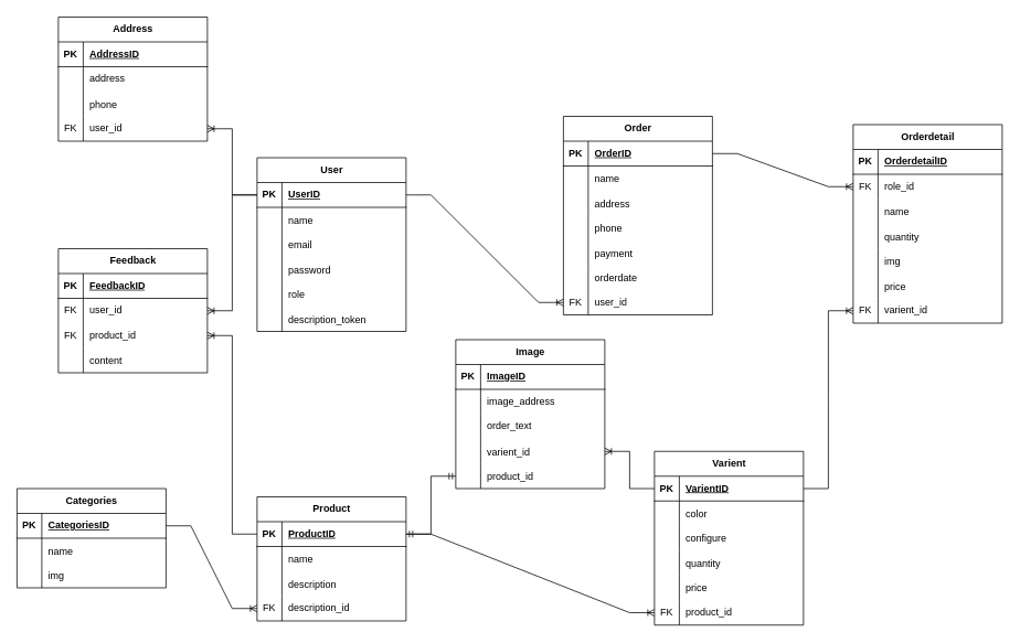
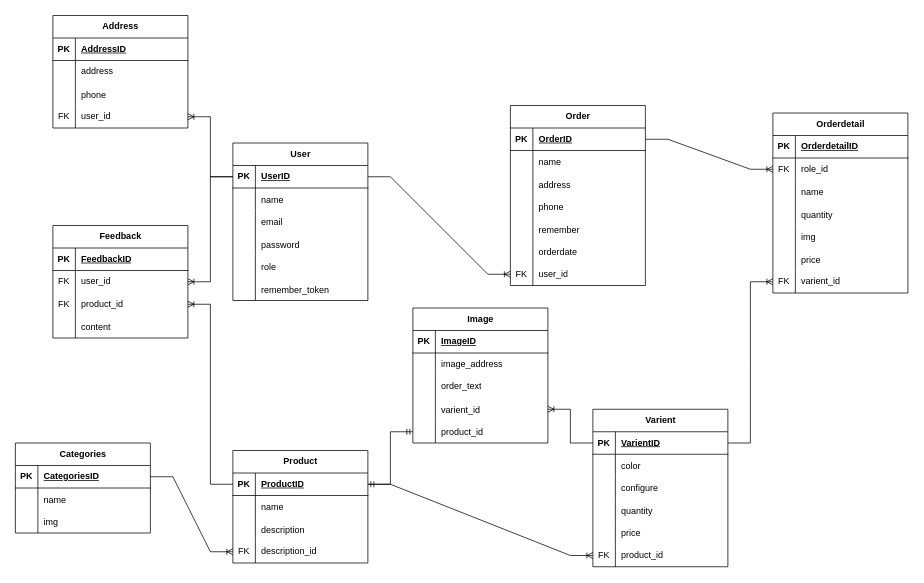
- <mxCell id="36" value="payment" style="shape=partialRectangle;connectable=0;fillColor=none;top=0;left=0;bottom=0;right=0;align=left;spacingLeft=6;overflow=hidden;" vertex="1" parent="34"><mxGeometry x="30" width="150" height="30" as="geometry"><mxRectangle width="150" height="30" as="alternateBounds" /></mxGeometry></mxCell>
+ <mxCell id="36" value="remember" style="shape=partialRectangle;connectable=0;fillColor=none;top=0;left=0;bottom=0;right=0;align=left;spacingLeft=6;overflow=hidden;" vertex="1" parent="34"><mxGeometry x="30" width="150" height="30" as="geometry"><mxRectangle width="150" height="30" as="alternateBounds" /></mxGeometry></mxCell>
- <mxCell id="20" value="description_token" style="shape=partialRectangle;connectable=0;fillColor=none;top=0;left=0;bottom=0;right=0;align=left;spacingLeft=6;overflow=hidden;" vertex="1" parent="18"><mxGeometry x="30" width="150" height="30" as="geometry"><mxRectangle width="150" height="30" as="alternateBounds" /></mxGeometry></mxCell>
+ <mxCell id="20" value="remember_token" style="shape=partialRectangle;connectable=0;fillColor=none;top=0;left=0;bottom=0;right=0;align=left;spacingLeft=6;overflow=hidden;" vertex="1" parent="18"><mxGeometry x="30" width="150" height="30" as="geometry"><mxRectangle width="150" height="30" as="alternateBounds" /></mxGeometry></mxCell>
